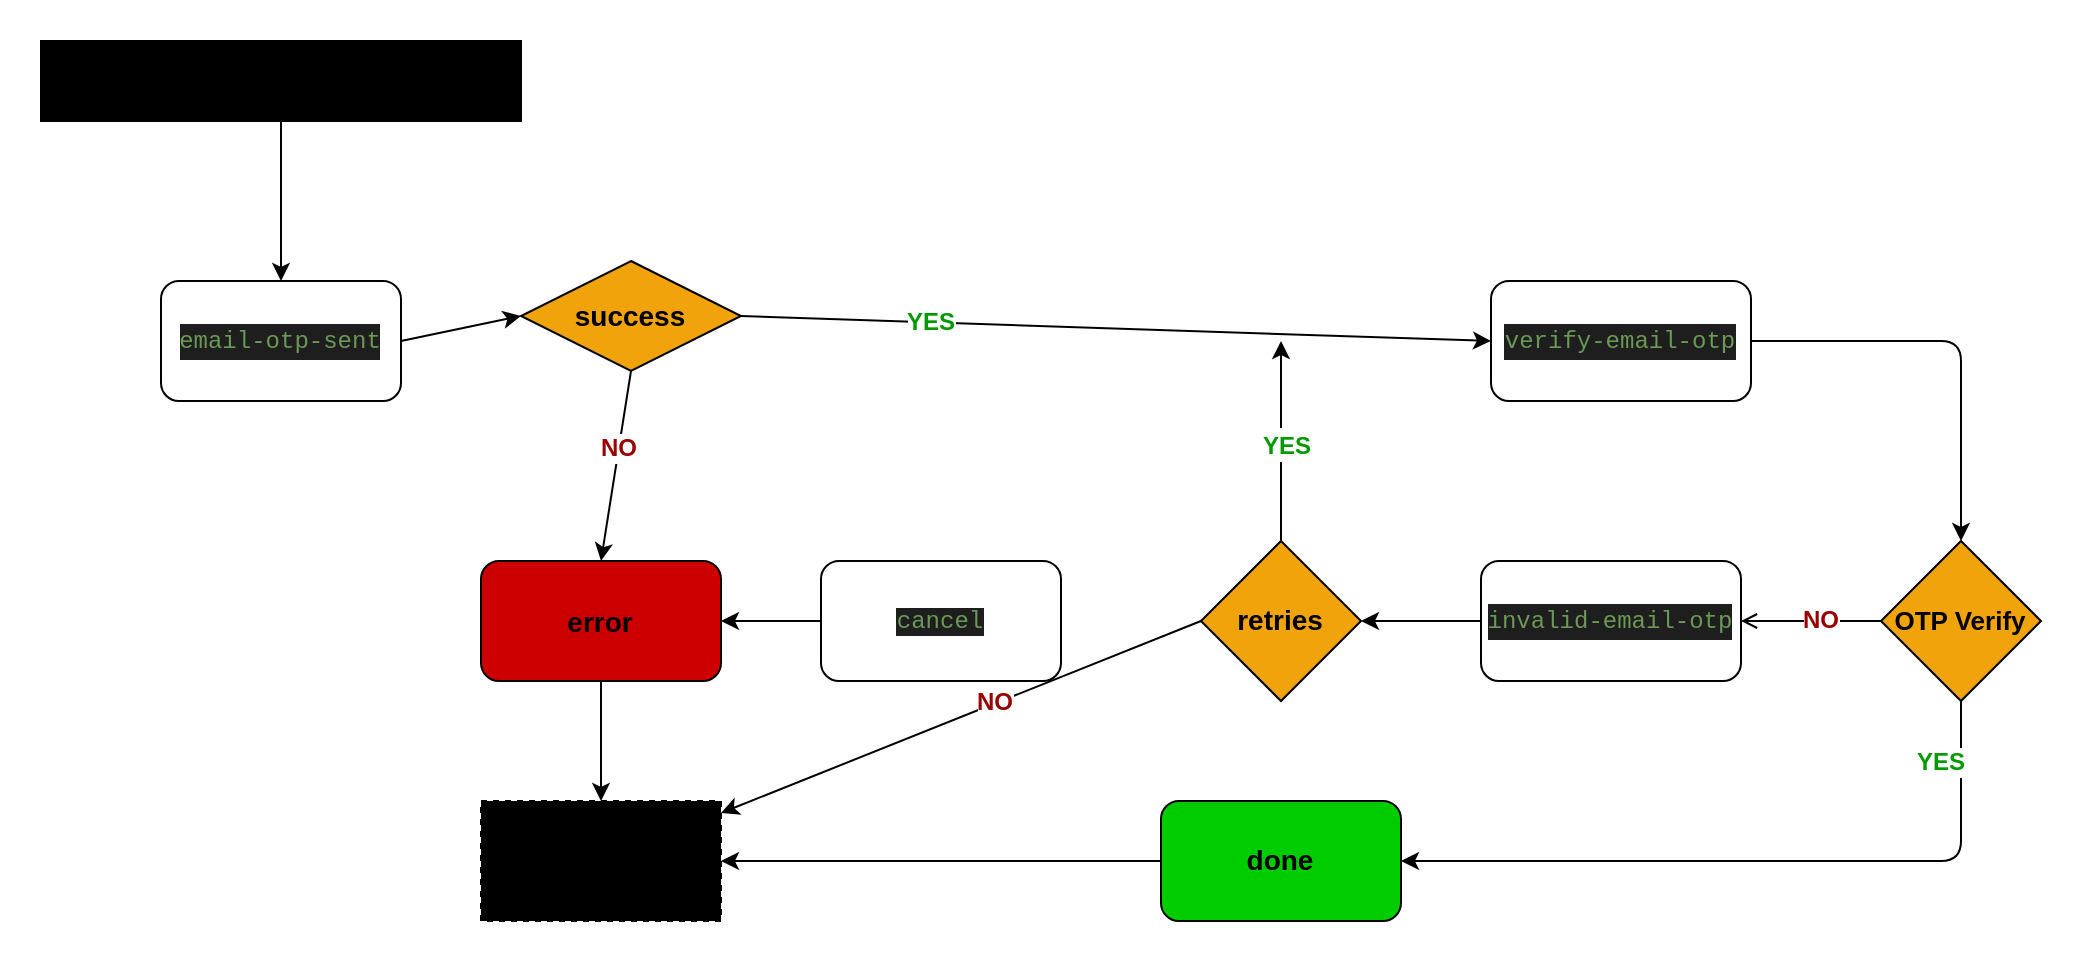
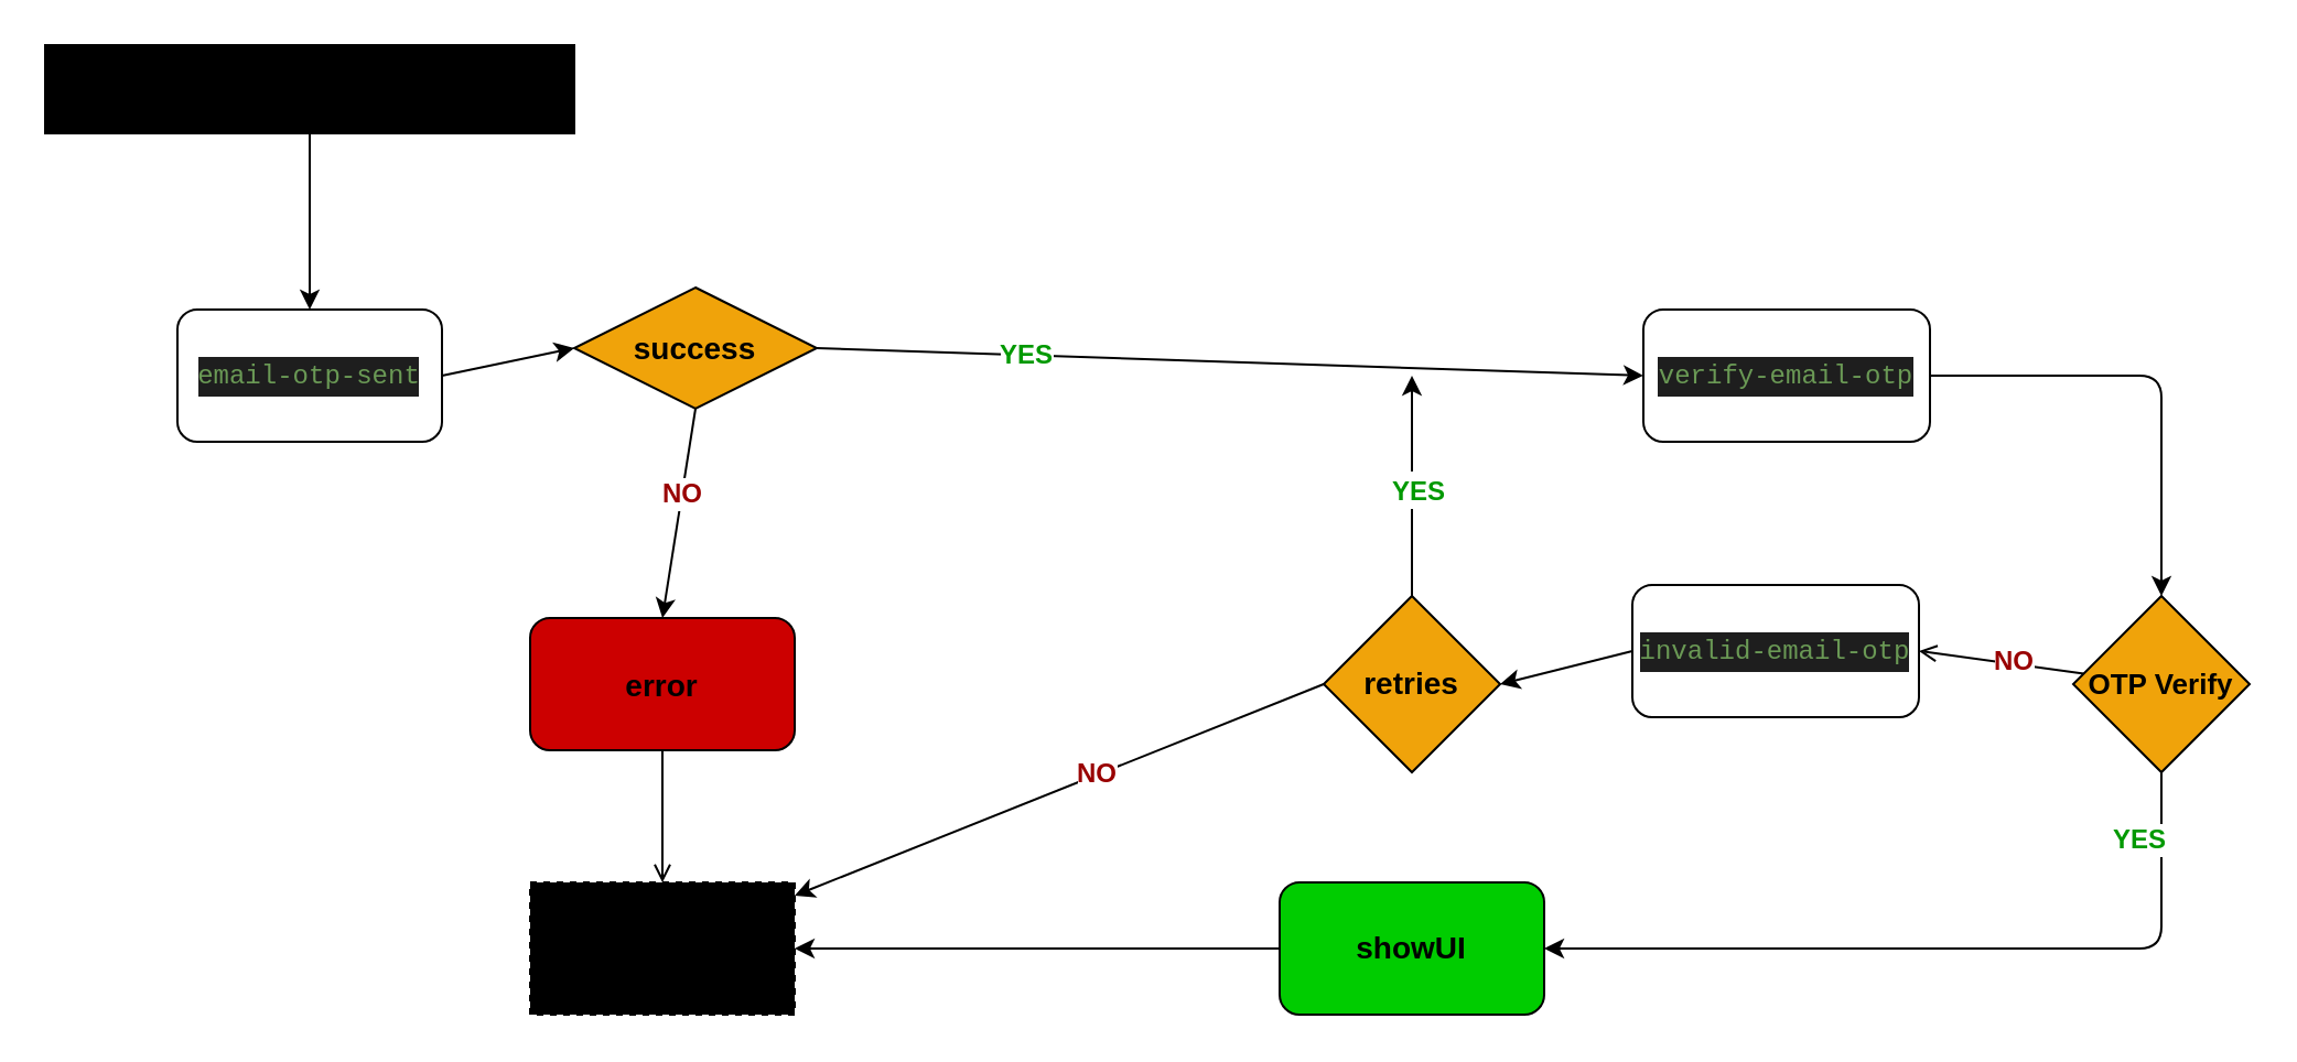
- <mxCell id="24" value="" style="edgeStyle=none;html=1;fontSize=12;fontColor=#990000;" edge="1" parent="1" source="25" target="13"><mxGeometry relative="1" as="geometry" /></mxCell>
- <mxCell id="25" value="&lt;span style=&quot;color: rgb(106, 153, 85); font-family: Menlo, Monaco, &amp;quot;Courier New&amp;quot;, monospace; background-color: rgb(30, 30, 30);&quot;&gt;cancel&lt;/span&gt;" style="rounded=1;whiteSpace=wrap;html=1;" parent="1" vertex="1"><mxGeometry x="410" y="280" width="120" height="60" as="geometry" /></mxCell>
- <mxCell id="9" value="&lt;div style=&quot;color: rgb(212, 212, 212); background-color: rgb(30, 30, 30); font-family: Menlo, Monaco, &amp;quot;Courier New&amp;quot;, monospace; line-height: 18px;&quot;&gt;&lt;span style=&quot;color: #6a9955;&quot;&gt;invalid-email-otp&lt;/span&gt;&lt;/div&gt;" style="rounded=1;whiteSpace=wrap;html=1;" parent="1" vertex="1"><mxGeometry x="740" y="280" width="130" height="60" as="geometry" /></mxCell>
+ <mxCell id="9" value="&lt;div style=&quot;color: rgb(212, 212, 212); background-color: rgb(30, 30, 30); font-family: Menlo, Monaco, &amp;quot;Courier New&amp;quot;, monospace; line-height: 18px;&quot;&gt;&lt;span style=&quot;color: #6a9955;&quot;&gt;invalid-email-otp&lt;/span&gt;&lt;/div&gt;" style="rounded=1;whiteSpace=wrap;html=1;" parent="1" vertex="1"><mxGeometry x="740" y="265" width="130" height="60" as="geometry" /></mxCell>
- <mxCell id="12" value="" style="edgeStyle=none;html=1;" parent="1" source="13" target="14" edge="1"><mxGeometry relative="1" as="geometry" /></mxCell>
+ <mxCell id="12" value="" style="edgeStyle=none;html=1;endArrow=open;" parent="1" source="13" target="14" edge="1"><mxGeometry relative="1" as="geometry" /></mxCell>
- <mxCell id="11" value="&lt;b&gt;&lt;font color=&quot;#000000&quot; style=&quot;font-size: 14px;&quot;&gt;done&lt;/font&gt;&lt;/b&gt;" style="rounded=1;whiteSpace=wrap;html=1;fillColor=#00CC00;" parent="1" vertex="1"><mxGeometry x="580" y="400" width="120" height="60" as="geometry" /></mxCell>
+ <mxCell id="11" value="&lt;b&gt;&lt;font color=&quot;#000000&quot; style=&quot;font-size: 14px;&quot;&gt;showUI&lt;/font&gt;&lt;/b&gt;" style="rounded=1;whiteSpace=wrap;html=1;fillColor=#00CC00;" parent="1" vertex="1"><mxGeometry x="580" y="400" width="120" height="60" as="geometry" /></mxCell>
